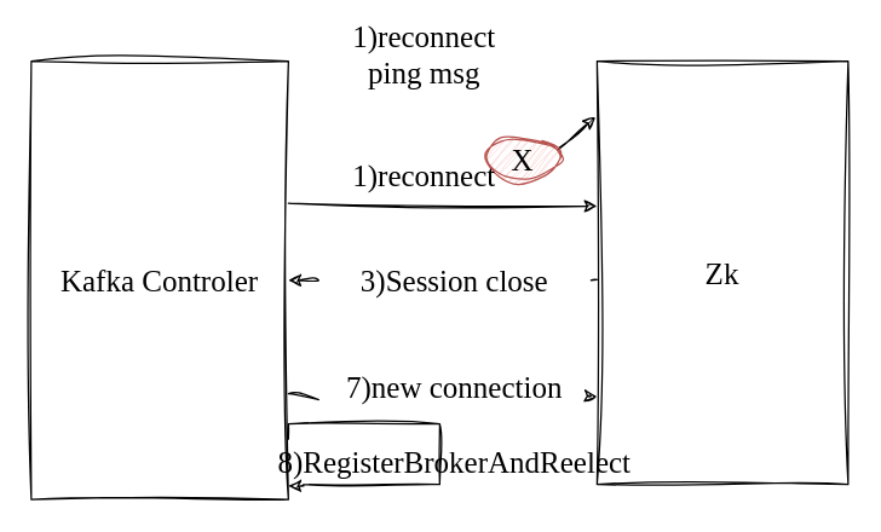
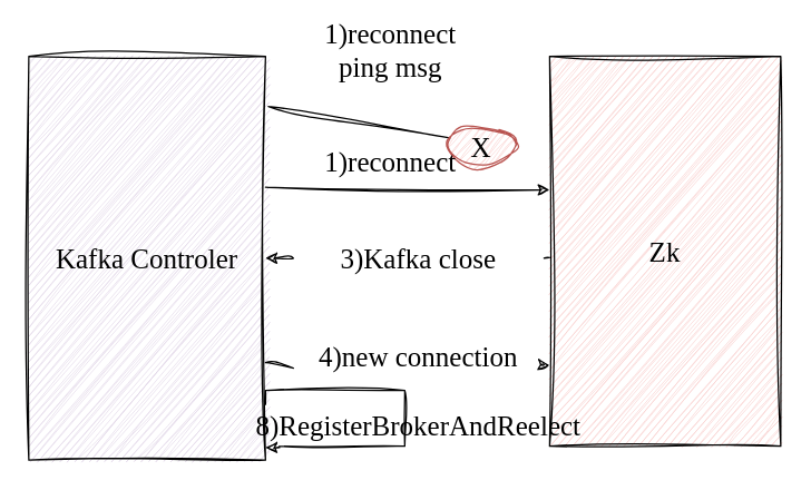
+ <mxCell id="6" value="" style="endArrow=none;html=1;rounded=0;sketch=1;hachureGap=4;jiggle=2;curveFitting=1;fontFamily=Architects Daughter;fontSource=https%3A%2F%2Ffonts.googleapis.com%2Fcss%3Ffamily%3DArchitects%2BDaughter;fontSize=16;entryX=0;entryY=0.25;entryDx=0;entryDy=0;exitX=1.012;exitY=0.124;exitDx=0;exitDy=0;exitPerimeter=0;" edge="1" parent="1" source="2" target="7"><mxGeometry width="50" height="50" relative="1" as="geometry"><mxPoint x="190" y="113" as="sourcePoint" /><mxPoint x="394" y="75" as="targetPoint" /></mxGeometry></mxCell>
- <mxCell id="4" value="" style="endArrow=classic;html=1;rounded=0;sketch=1;hachureGap=4;jiggle=2;curveFitting=1;fontFamily=Architects Daughter;fontSource=https%3A%2F%2Ffonts.googleapis.com%2Fcss%3Ffamily%3DArchitects%2BDaughter;fontSize=16;entryX=-0.006;entryY=0.132;entryDx=0;entryDy=0;exitX=1;exitY=0.25;exitDx=0;exitDy=0;startArrow=none;entryPerimeter=0;" edge="1" parent="1" source="7" target="3"><mxGeometry width="50" height="50" relative="1" as="geometry"><mxPoint x="210" y="80" as="sourcePoint" /><mxPoint x="260" y="30" as="targetPoint" /></mxGeometry></mxCell>
- <mxCell id="3" value="Zk" style="rounded=0;whiteSpace=wrap;html=1;sketch=1;hachureGap=4;jiggle=2;curveFitting=1;fontFamily=Architects Daughter;fontSource=https%3A%2F%2Ffonts.googleapis.com%2Fcss%3Ffamily%3DArchitects%2BDaughter;fontSize=20;" vertex="1" parent="1"><mxGeometry x="394" y="40" width="166" height="280" as="geometry" /></mxCell>
+ <mxCell id="3" value="Zk" style="rounded=0;whiteSpace=wrap;html=1;sketch=1;hachureGap=4;jiggle=2;curveFitting=1;fontFamily=Architects Daughter;fontSource=https%3A%2F%2Ffonts.googleapis.com%2Fcss%3Ffamily%3DArchitects%2BDaughter;fontSize=20;fillColor=#f8cecc;" vertex="1" parent="1"><mxGeometry x="394" y="40" width="166" height="280" as="geometry" /></mxCell>
- <mxCell id="2" value="Kafka Controler" style="rounded=0;whiteSpace=wrap;html=1;sketch=1;hachureGap=4;jiggle=2;curveFitting=1;fontFamily=Architects Daughter;fontSource=https%3A%2F%2Ffonts.googleapis.com%2Fcss%3Ffamily%3DArchitects%2BDaughter;fontSize=20;" vertex="1" parent="1"><mxGeometry x="20" y="40" width="170" height="290" as="geometry" /></mxCell>
+ <mxCell id="2" value="Kafka Controler" style="rounded=0;whiteSpace=wrap;html=1;sketch=1;hachureGap=4;jiggle=2;curveFitting=1;fontFamily=Architects Daughter;fontSource=https%3A%2F%2Ffonts.googleapis.com%2Fcss%3Ffamily%3DArchitects%2BDaughter;fontSize=20;fillColor=#e1d5e7;" vertex="1" parent="1"><mxGeometry x="20" y="40" width="170" height="290" as="geometry" /></mxCell>
- <mxCell id="13" value="3)Session&amp;nbsp;close" style="text;html=1;strokeColor=none;fillColor=none;align=center;verticalAlign=middle;whiteSpace=wrap;rounded=0;fontSize=20;fontFamily=Architects Daughter;" vertex="1" parent="1"><mxGeometry x="210" y="170" width="180" height="30" as="geometry" /></mxCell>
+ <mxCell id="13" value="3)Kafka&amp;nbsp;close" style="text;html=1;strokeColor=none;fillColor=none;align=center;verticalAlign=middle;whiteSpace=wrap;rounded=0;fontSize=20;fontFamily=Architects Daughter;" vertex="1" parent="1"><mxGeometry x="210" y="170" width="180" height="30" as="geometry" /></mxCell>
- <mxCell id="15" value="7)new connection" style="text;html=1;strokeColor=none;fillColor=none;align=center;verticalAlign=middle;whiteSpace=wrap;rounded=0;fontSize=20;fontFamily=Architects Daughter;" vertex="1" parent="1"><mxGeometry x="210" y="240" width="180" height="30" as="geometry" /></mxCell>
+ <mxCell id="15" value="4)new connection" style="text;html=1;strokeColor=none;fillColor=none;align=center;verticalAlign=middle;whiteSpace=wrap;rounded=0;fontSize=20;fontFamily=Architects Daughter;" vertex="1" parent="1"><mxGeometry x="210" y="240" width="180" height="30" as="geometry" /></mxCell>
